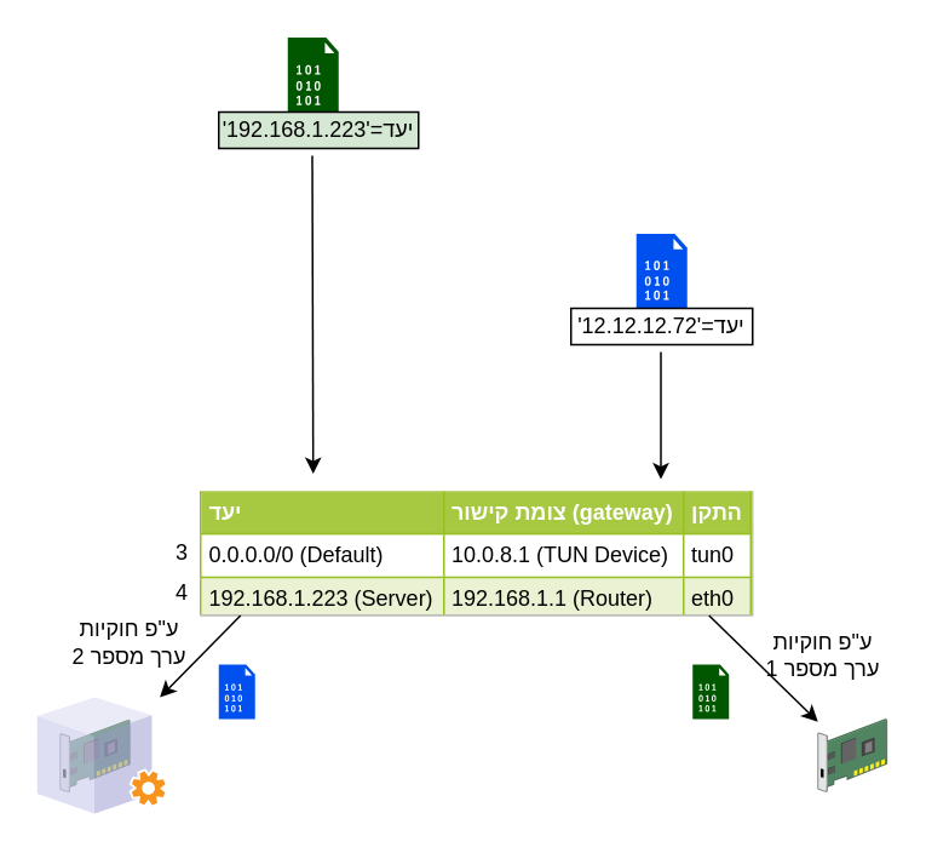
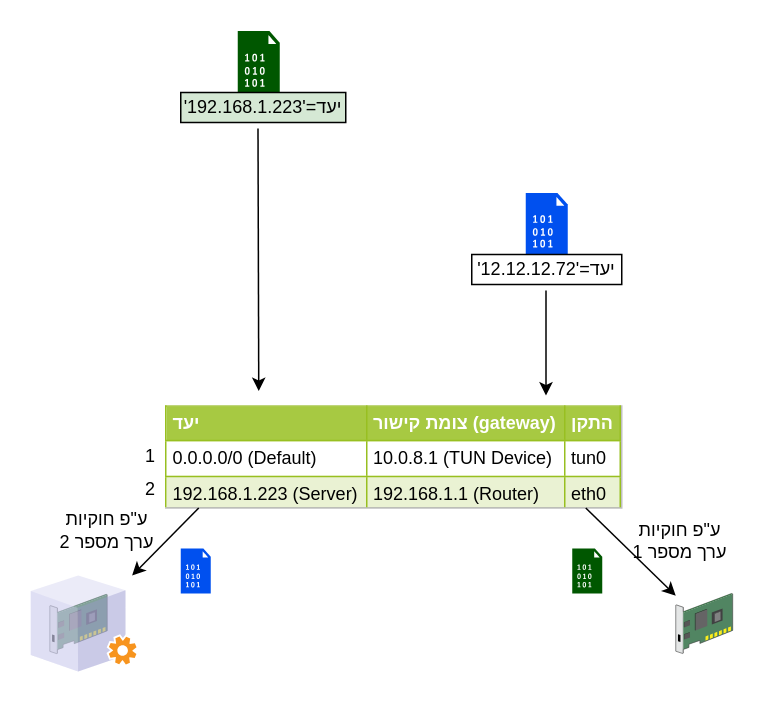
- <mxCell id="13" value="3" style="text;html=1;strokeColor=none;fillColor=none;align=center;verticalAlign=middle;whiteSpace=wrap;rounded=0;" parent="1" vertex="1"><mxGeometry x="80" y="294" width="40" height="20" as="geometry" /></mxCell>
+ <mxCell id="13" value="1" style="text;html=1;strokeColor=none;fillColor=none;align=center;verticalAlign=middle;whiteSpace=wrap;rounded=0;" parent="1" vertex="1"><mxGeometry x="80" y="294" width="40" height="20" as="geometry" /></mxCell>
- <mxCell id="14" value="4" style="text;html=1;strokeColor=none;fillColor=none;align=center;verticalAlign=middle;whiteSpace=wrap;rounded=0;" parent="1" vertex="1"><mxGeometry x="80" y="316" width="40" height="20" as="geometry" /></mxCell>
+ <mxCell id="14" value="2" style="text;html=1;strokeColor=none;fillColor=none;align=center;verticalAlign=middle;whiteSpace=wrap;rounded=0;" parent="1" vertex="1"><mxGeometry x="80" y="316" width="40" height="20" as="geometry" /></mxCell>
